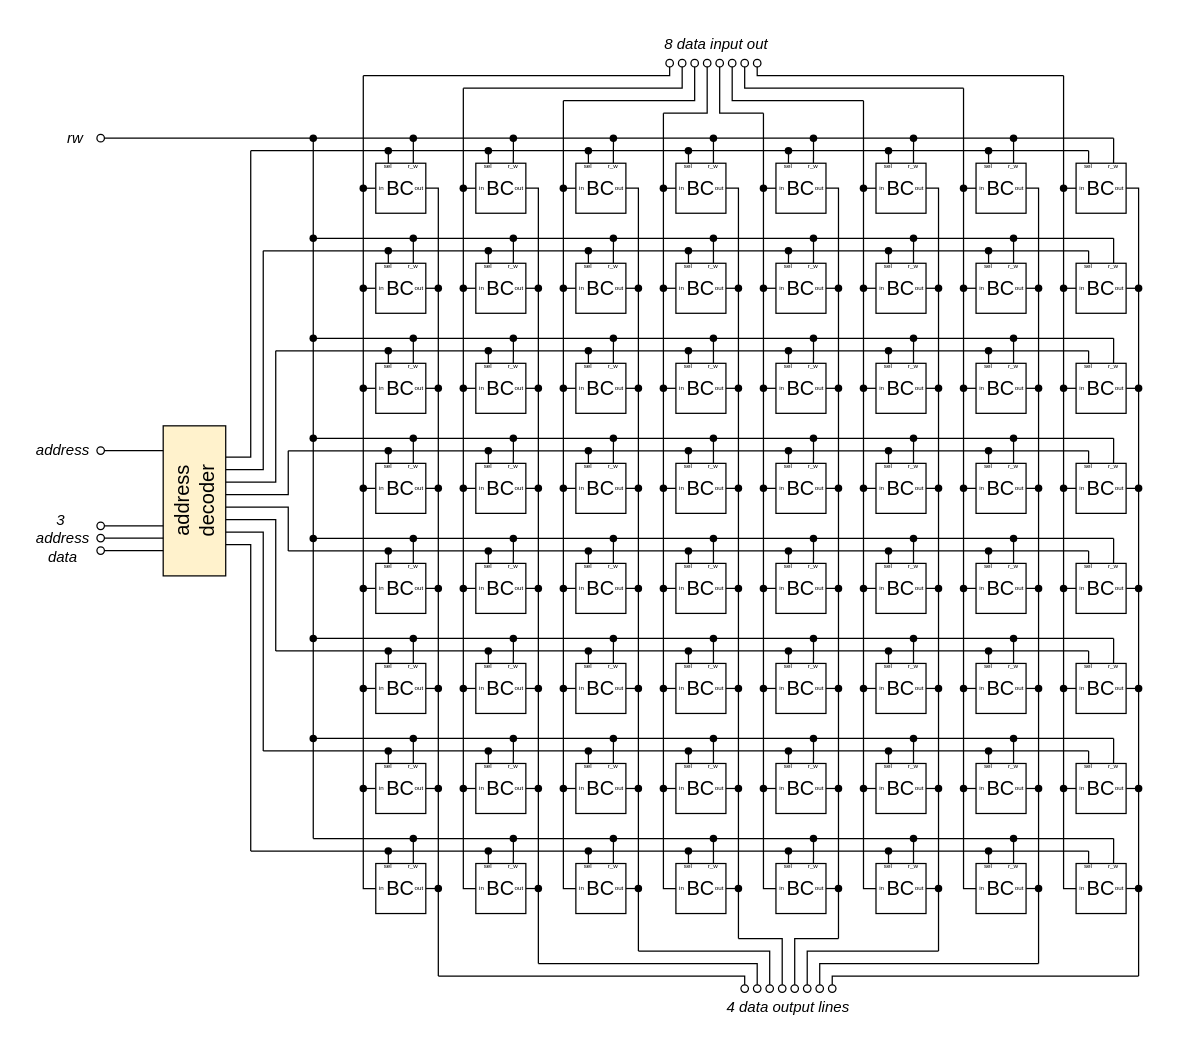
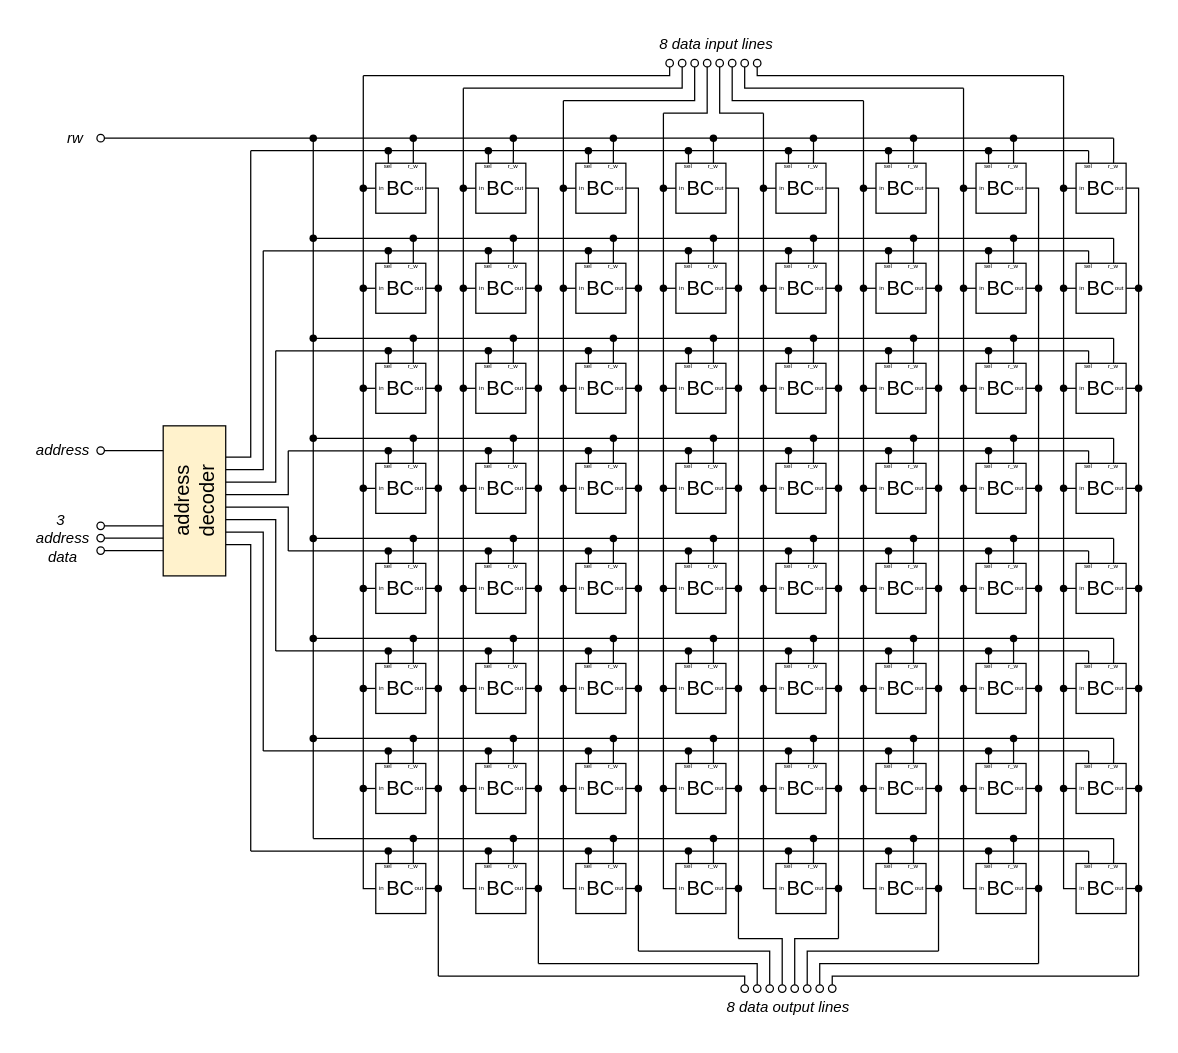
- <mxCell id="890" value="&lt;i&gt;8 data input out&lt;/i&gt;" style="text;html=1;align=center;verticalAlign=middle;whiteSpace=wrap;rounded=0;" parent="1" vertex="1"><mxGeometry x="525" y="20" width="95" height="30" as="geometry" /></mxCell>
+ <mxCell id="890" value="&lt;i&gt;8 data input lines&lt;/i&gt;" style="text;html=1;align=center;verticalAlign=middle;whiteSpace=wrap;rounded=0;" parent="1" vertex="1"><mxGeometry x="525" y="20" width="95" height="30" as="geometry" /></mxCell>
- <mxCell id="899" value="&lt;i&gt;4 data output lines&lt;/i&gt;" style="text;html=1;align=center;verticalAlign=middle;whiteSpace=wrap;rounded=0;" parent="1" vertex="1"><mxGeometry x="575" y="790" width="110" height="30" as="geometry" /></mxCell>
+ <mxCell id="899" value="&lt;i&gt;8 data output lines&lt;/i&gt;" style="text;html=1;align=center;verticalAlign=middle;whiteSpace=wrap;rounded=0;" parent="1" vertex="1"><mxGeometry x="575" y="790" width="110" height="30" as="geometry" /></mxCell>
